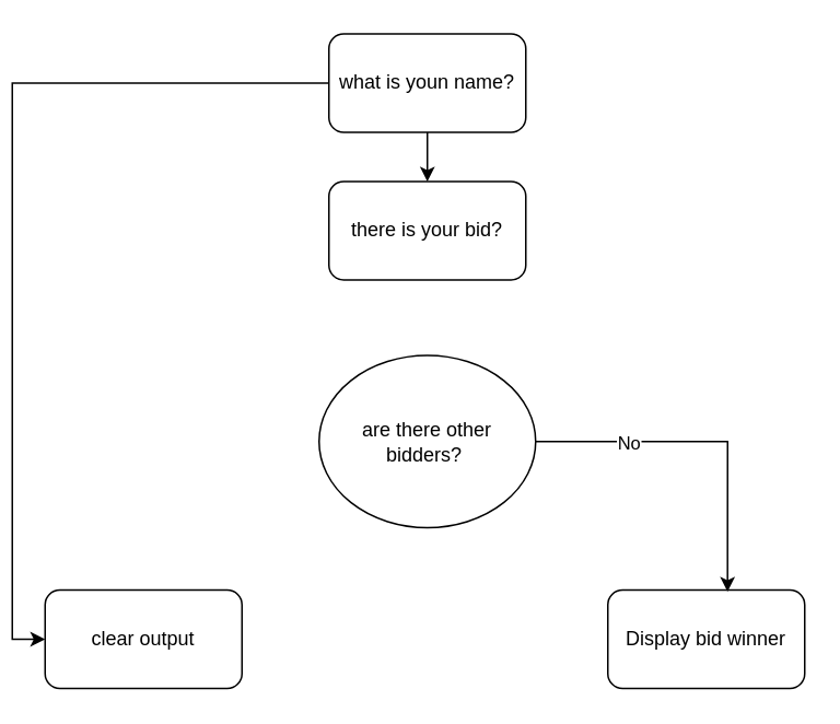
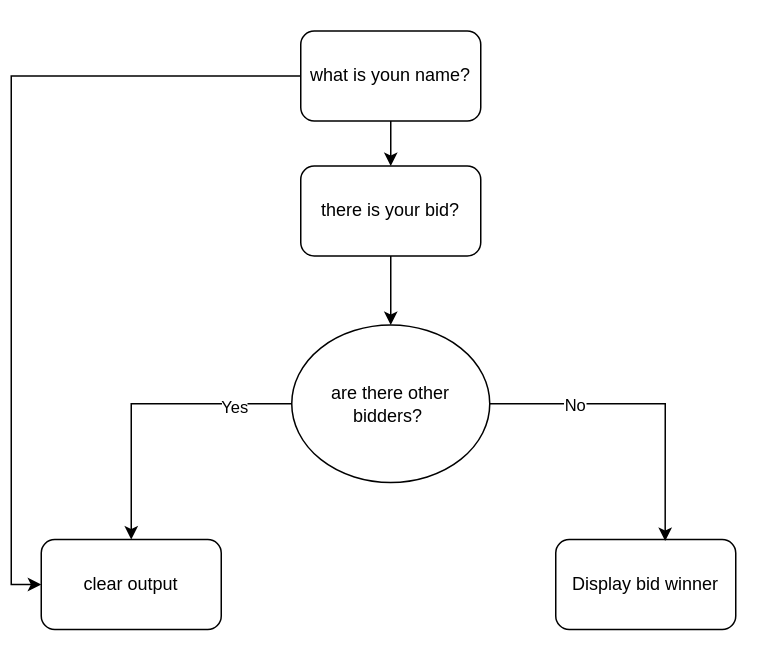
+ <mxCell id="5" style="edgeStyle=orthogonalEdgeStyle;rounded=0;orthogonalLoop=1;jettySize=auto;html=1;entryX=0.5;entryY=0;entryDx=0;entryDy=0;" edge="1" parent="1" source="6" target="9"><mxGeometry relative="1" as="geometry" /></mxCell>
+ <mxCell id="7" style="edgeStyle=orthogonalEdgeStyle;rounded=0;orthogonalLoop=1;jettySize=auto;html=1;entryX=0.5;entryY=0;entryDx=0;entryDy=0;" edge="1" parent="1" source="9" target="10"><mxGeometry relative="1" as="geometry" /></mxCell>
+ <mxCell id="8" value="Yes" style="edgeLabel;html=1;align=center;verticalAlign=middle;resizable=0;points=[];" vertex="1" connectable="0" parent="7"><mxGeometry x="-0.605" y="2" relative="1" as="geometry"><mxPoint as="offset" /></mxGeometry></mxCell>
